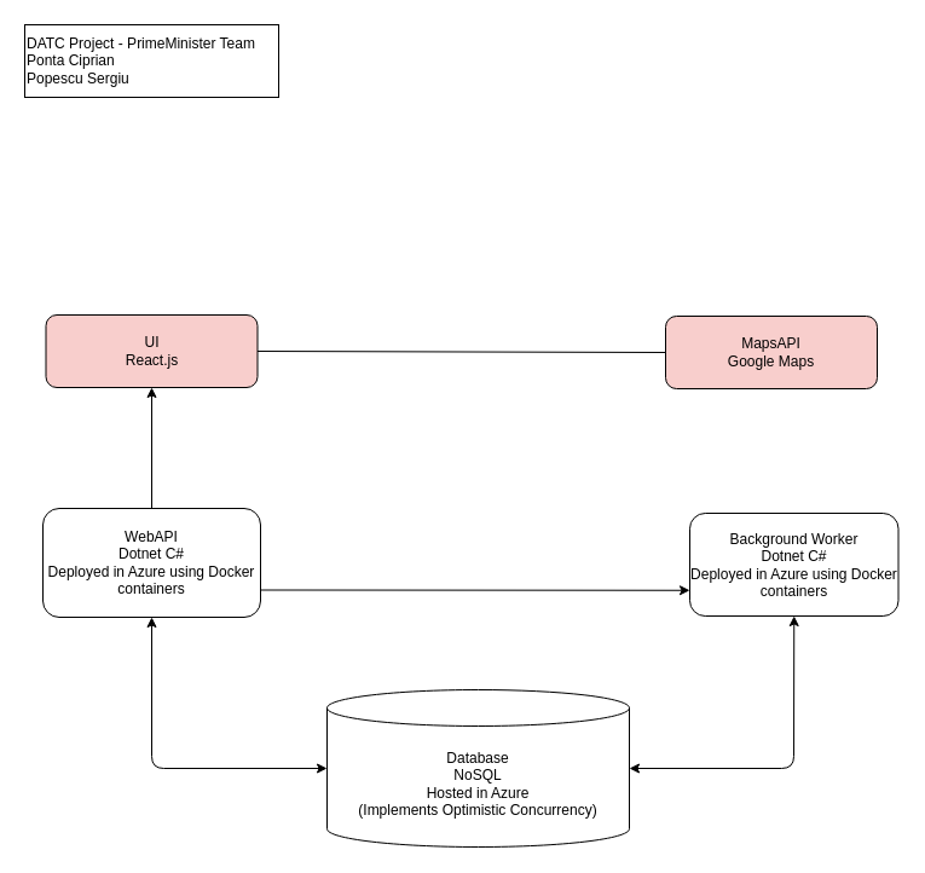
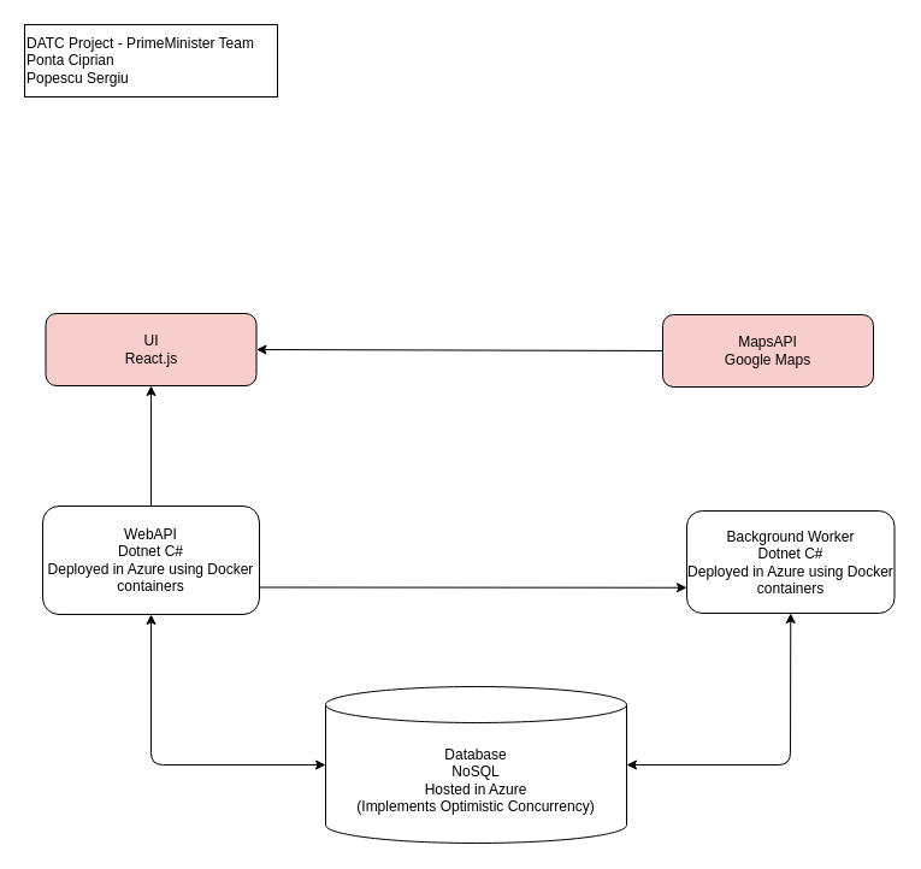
- <mxCell id="6" style="edgeStyle=none;html=1;exitX=0;exitY=0.5;exitDx=0;exitDy=0;entryX=1;entryY=0.5;entryDx=0;entryDy=0;endArrow=none;" edge="1" parent="1" source="7" target="12"><mxGeometry relative="1" as="geometry" /></mxCell>
+ <mxCell id="6" style="edgeStyle=none;html=1;exitX=0;exitY=0.5;exitDx=0;exitDy=0;entryX=1;entryY=0.5;entryDx=0;entryDy=0;" edge="1" parent="1" source="7" target="12"><mxGeometry relative="1" as="geometry" /></mxCell>
